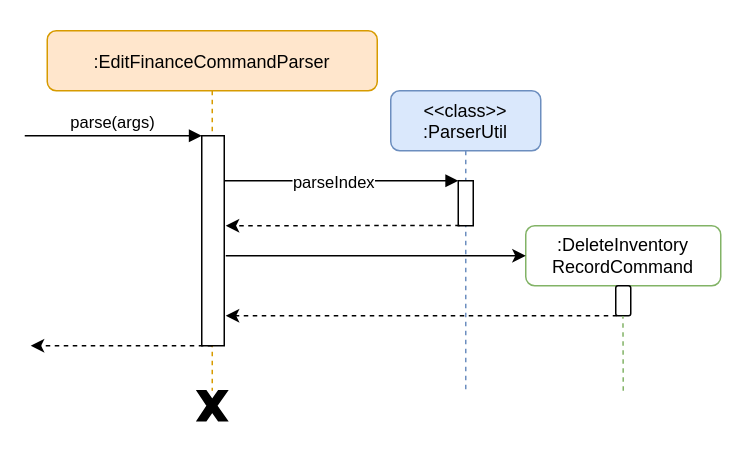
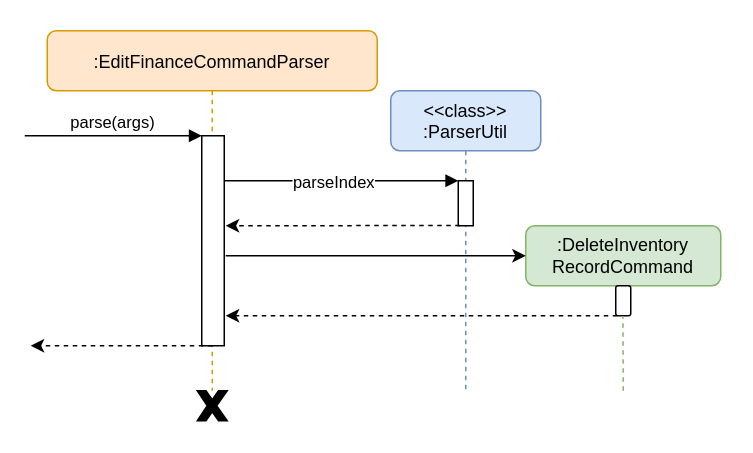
- <mxCell id="10" value=":DeleteInventory&lt;br&gt;RecordCommand" style="rounded=1;whiteSpace=wrap;html=1;strokeColor=#82b366;fillColor=#ffffff;" vertex="1" parent="1"><mxGeometry x="350" y="150" width="130" height="40" as="geometry" /></mxCell>
+ <mxCell id="10" value=":DeleteInventory&lt;br&gt;RecordCommand" style="rounded=1;whiteSpace=wrap;html=1;strokeColor=#82b366;fillColor=#d5e8d4;" vertex="1" parent="1"><mxGeometry x="350" y="150" width="130" height="40" as="geometry" /></mxCell>
